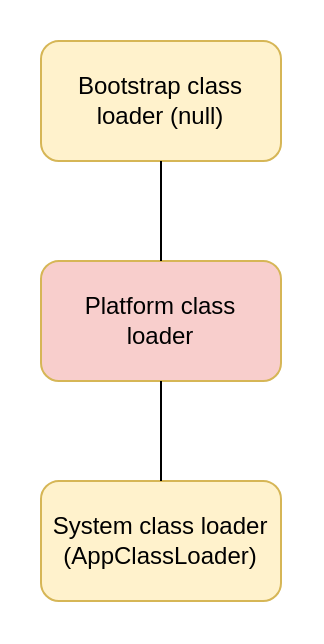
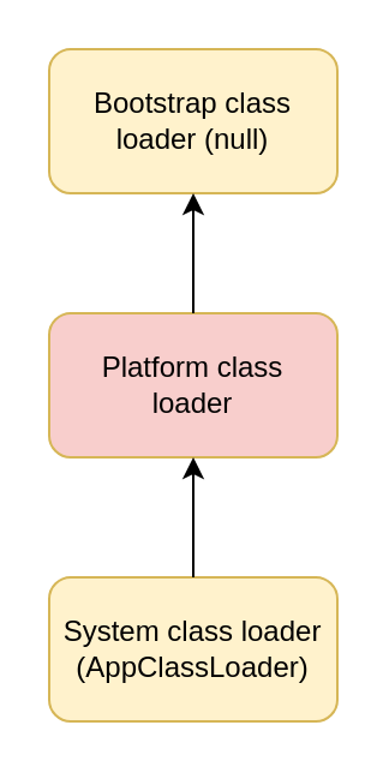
- <mxCell id="5" value="" style="endArrow=none;html=1;entryX=0.5;entryY=1;entryDx=0;entryDy=0;" edge="1" parent="1" source="3" target="2"><mxGeometry width="50" height="50" relative="1" as="geometry"><mxPoint x="20" y="360" as="sourcePoint" /><mxPoint x="70" y="310" as="targetPoint" /></mxGeometry></mxCell>
+ <mxCell id="5" value="" style="endArrow=classic;html=1;entryX=0.5;entryY=1;entryDx=0;entryDy=0;" edge="1" parent="1" source="3" target="2"><mxGeometry width="50" height="50" relative="1" as="geometry"><mxPoint x="20" y="360" as="sourcePoint" /><mxPoint x="70" y="310" as="targetPoint" /></mxGeometry></mxCell>
- <mxCell id="6" value="" style="endArrow=none;html=1;entryX=0.5;entryY=1;entryDx=0;entryDy=0;exitX=0.5;exitY=0;exitDx=0;exitDy=0;" edge="1" parent="1" source="4" target="3"><mxGeometry width="50" height="50" relative="1" as="geometry"><mxPoint x="90" y="130" as="sourcePoint" /><mxPoint x="90" y="90" as="targetPoint" /></mxGeometry></mxCell>
+ <mxCell id="6" value="" style="endArrow=classic;html=1;entryX=0.5;entryY=1;entryDx=0;entryDy=0;exitX=0.5;exitY=0;exitDx=0;exitDy=0;" edge="1" parent="1" source="4" target="3"><mxGeometry width="50" height="50" relative="1" as="geometry"><mxPoint x="90" y="130" as="sourcePoint" /><mxPoint x="90" y="90" as="targetPoint" /></mxGeometry></mxCell>
